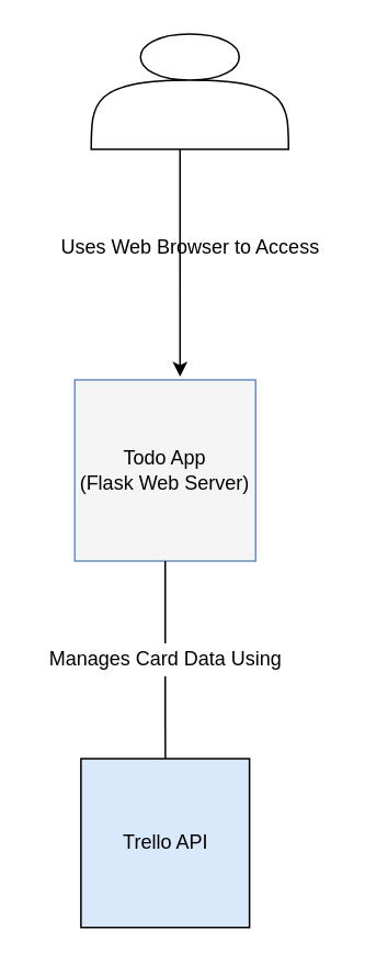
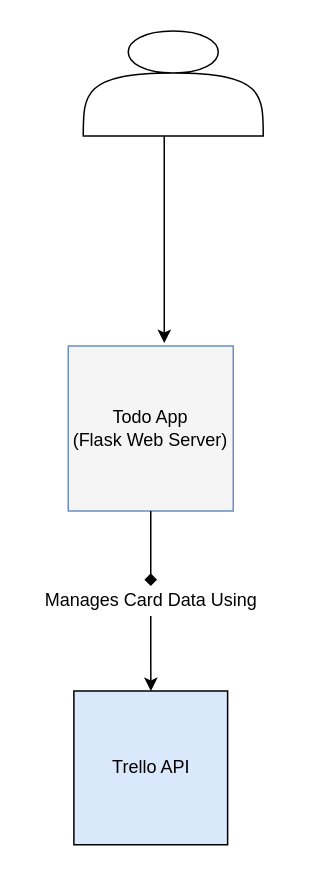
- <mxCell id="6" value="Uses Web Browser to Access" style="text;html=1;align=center;verticalAlign=middle;resizable=0;points=[];autosize=1;strokeColor=none;" parent="1" vertex="1"><mxGeometry x="30" y="140" width="170" height="20" as="geometry" /></mxCell>
- <mxCell id="9" value="" style="edgeStyle=orthogonalEdgeStyle;rounded=0;orthogonalLoop=1;jettySize=auto;html=1;endArrow=none;" parent="1" source="3" target="8" edge="1"><mxGeometry relative="1" as="geometry"><mxPoint x="100.1" y="460" as="targetPoint" /><mxPoint x="100" y="340" as="sourcePoint" /></mxGeometry></mxCell>
+ <mxCell id="9" value="" style="edgeStyle=orthogonalEdgeStyle;rounded=0;orthogonalLoop=1;jettySize=auto;html=1;endArrow=diamond;" parent="1" source="3" target="8" edge="1"><mxGeometry relative="1" as="geometry"><mxPoint x="100.1" y="460" as="targetPoint" /><mxPoint x="100" y="340" as="sourcePoint" /></mxGeometry></mxCell>
- <mxCell id="2" style="edgeStyle=orthogonalEdgeStyle;rounded=0;orthogonalLoop=1;jettySize=auto;html=1;startArrow=none;endArrow=none;" parent="1" source="8" target="7" edge="1"><mxGeometry relative="1" as="geometry"><mxPoint x="100" y="430" as="targetPoint" /></mxGeometry></mxCell>
+ <mxCell id="2" style="edgeStyle=orthogonalEdgeStyle;rounded=0;orthogonalLoop=1;jettySize=auto;html=1;startArrow=none;" parent="1" source="8" target="7" edge="1"><mxGeometry relative="1" as="geometry"><mxPoint x="100" y="430" as="targetPoint" /></mxGeometry></mxCell>
